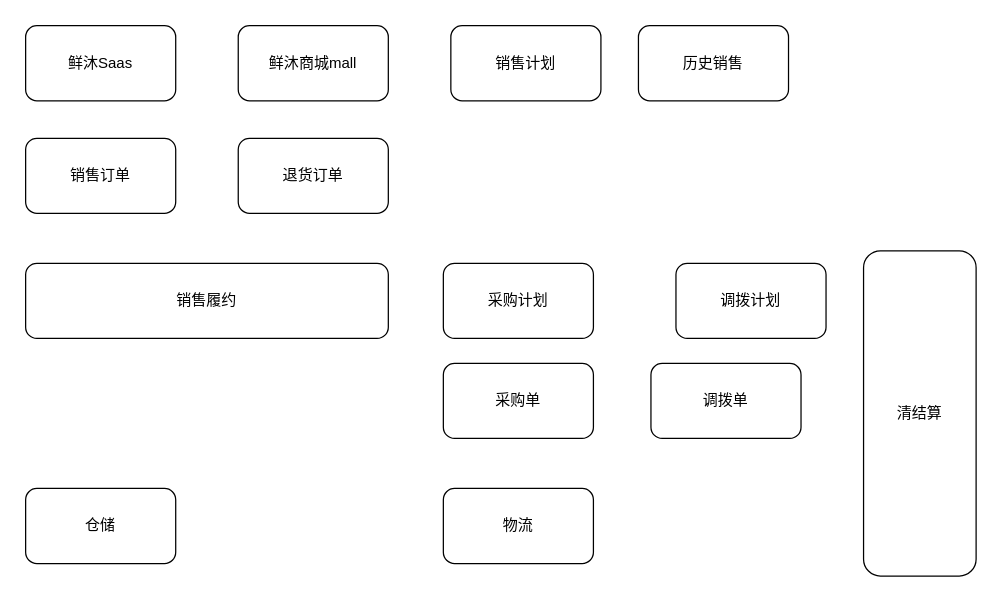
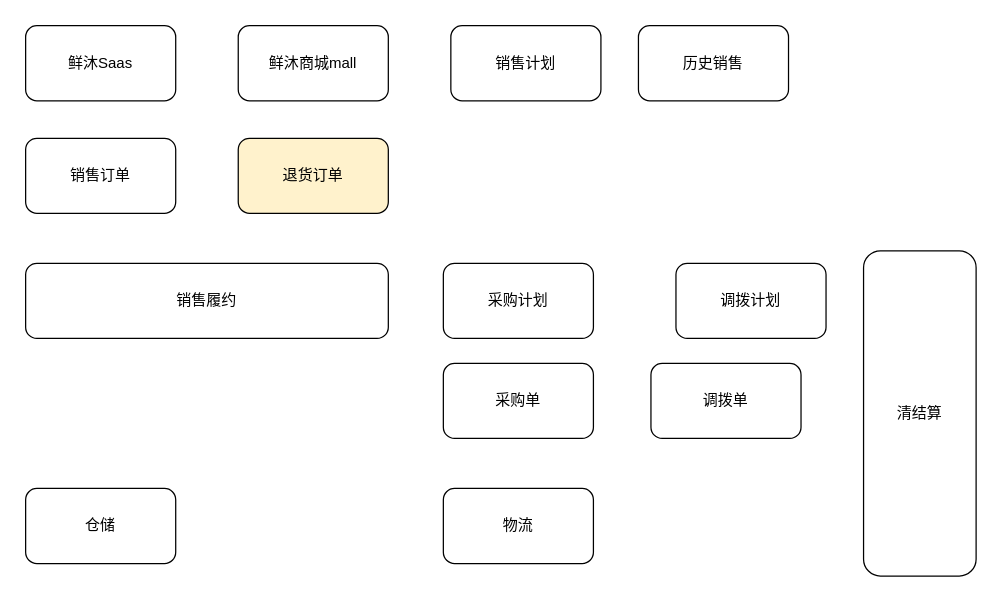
- <mxCell id="10" value="退货订单" style="rounded=1;whiteSpace=wrap;html=1;" vertex="1" parent="1"><mxGeometry x="190" y="110" width="120" height="60" as="geometry" /></mxCell>
+ <mxCell id="10" value="退货订单" style="rounded=1;whiteSpace=wrap;html=1;fillColor=#fff2cc;" vertex="1" parent="1"><mxGeometry x="190" y="110" width="120" height="60" as="geometry" /></mxCell>
